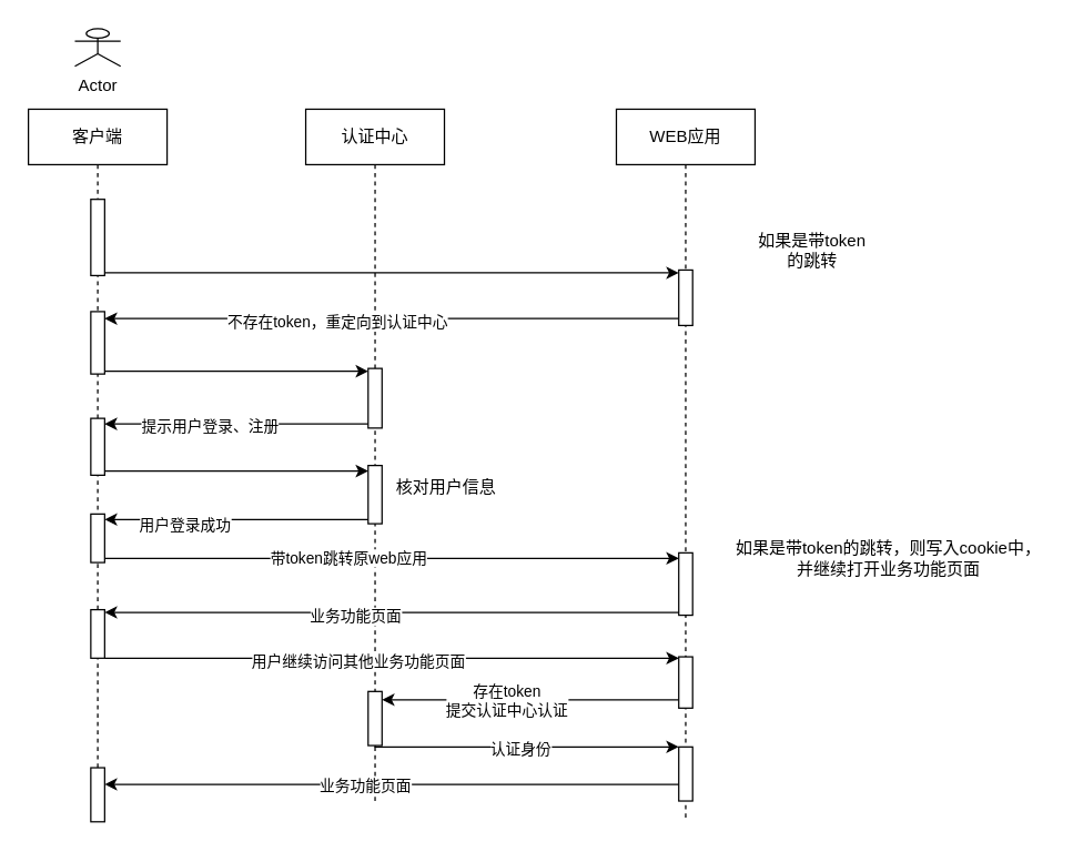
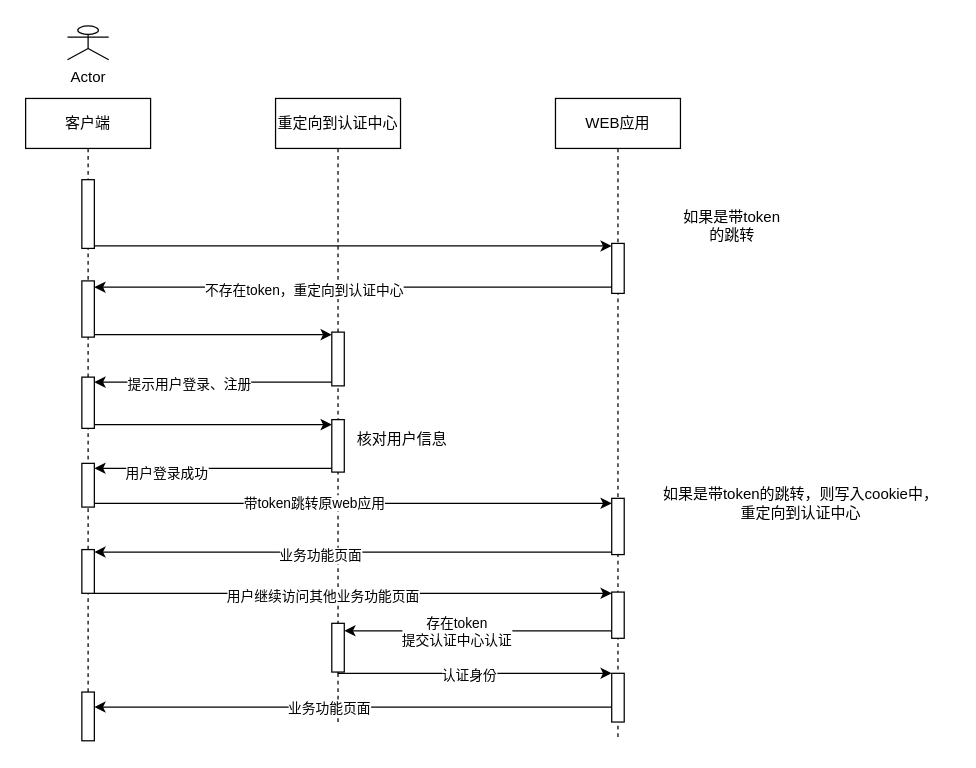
- <mxCell id="9" value="认证中心" style="shape=umlLifeline;perimeter=lifelinePerimeter;whiteSpace=wrap;html=1;container=1;dropTarget=0;collapsible=0;recursiveResize=0;outlineConnect=0;portConstraint=eastwest;newEdgeStyle={&quot;edgeStyle&quot;:&quot;elbowEdgeStyle&quot;,&quot;elbow&quot;:&quot;vertical&quot;,&quot;curved&quot;:0,&quot;rounded&quot;:0};" vertex="1" parent="1"><mxGeometry x="220" y="78" width="100" height="502" as="geometry" /></mxCell>
+ <mxCell id="9" value="重定向到认证中心" style="shape=umlLifeline;perimeter=lifelinePerimeter;whiteSpace=wrap;html=1;container=1;dropTarget=0;collapsible=0;recursiveResize=0;outlineConnect=0;portConstraint=eastwest;newEdgeStyle={&quot;edgeStyle&quot;:&quot;elbowEdgeStyle&quot;,&quot;elbow&quot;:&quot;vertical&quot;,&quot;curved&quot;:0,&quot;rounded&quot;:0};" vertex="1" parent="1"><mxGeometry x="220" y="78" width="100" height="502" as="geometry" /></mxCell>
- <mxCell id="32" value="如果是带token的跳转，则写入cookie中，&lt;br&gt;并继续打开业务功能页面" style="text;html=1;align=center;verticalAlign=middle;resizable=0;points=[];autosize=1;strokeColor=none;fillColor=none;" vertex="1" parent="1"><mxGeometry x="521" y="381" width="238" height="41" as="geometry" /></mxCell>
+ <mxCell id="32" value="如果是带token的跳转，则写入cookie中，&lt;br&gt;重定向到认证中心" style="text;html=1;align=center;verticalAlign=middle;resizable=0;points=[];autosize=1;strokeColor=none;fillColor=none;" vertex="1" parent="1"><mxGeometry x="521" y="381" width="238" height="41" as="geometry" /></mxCell>
